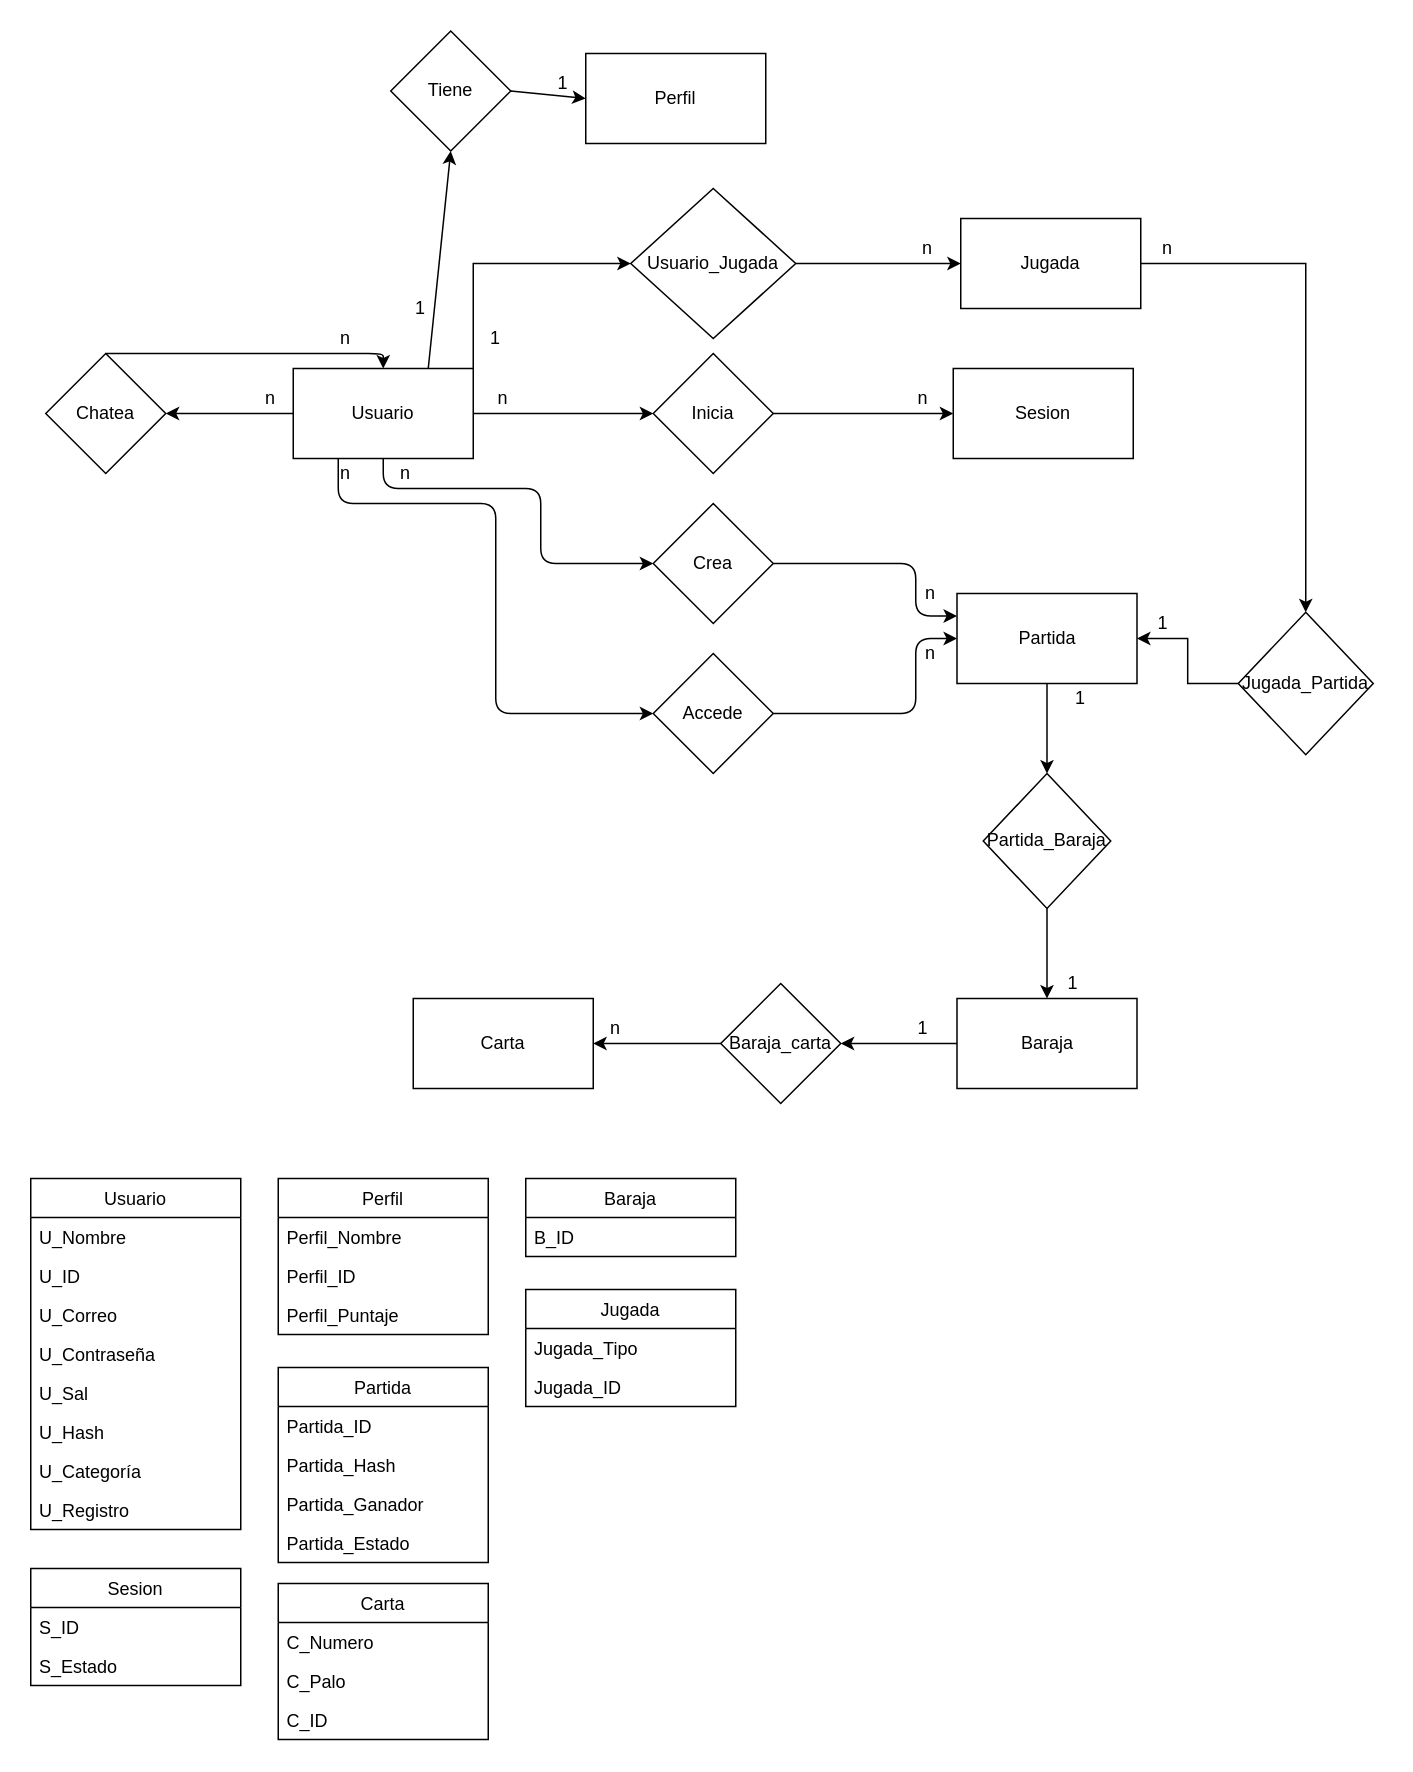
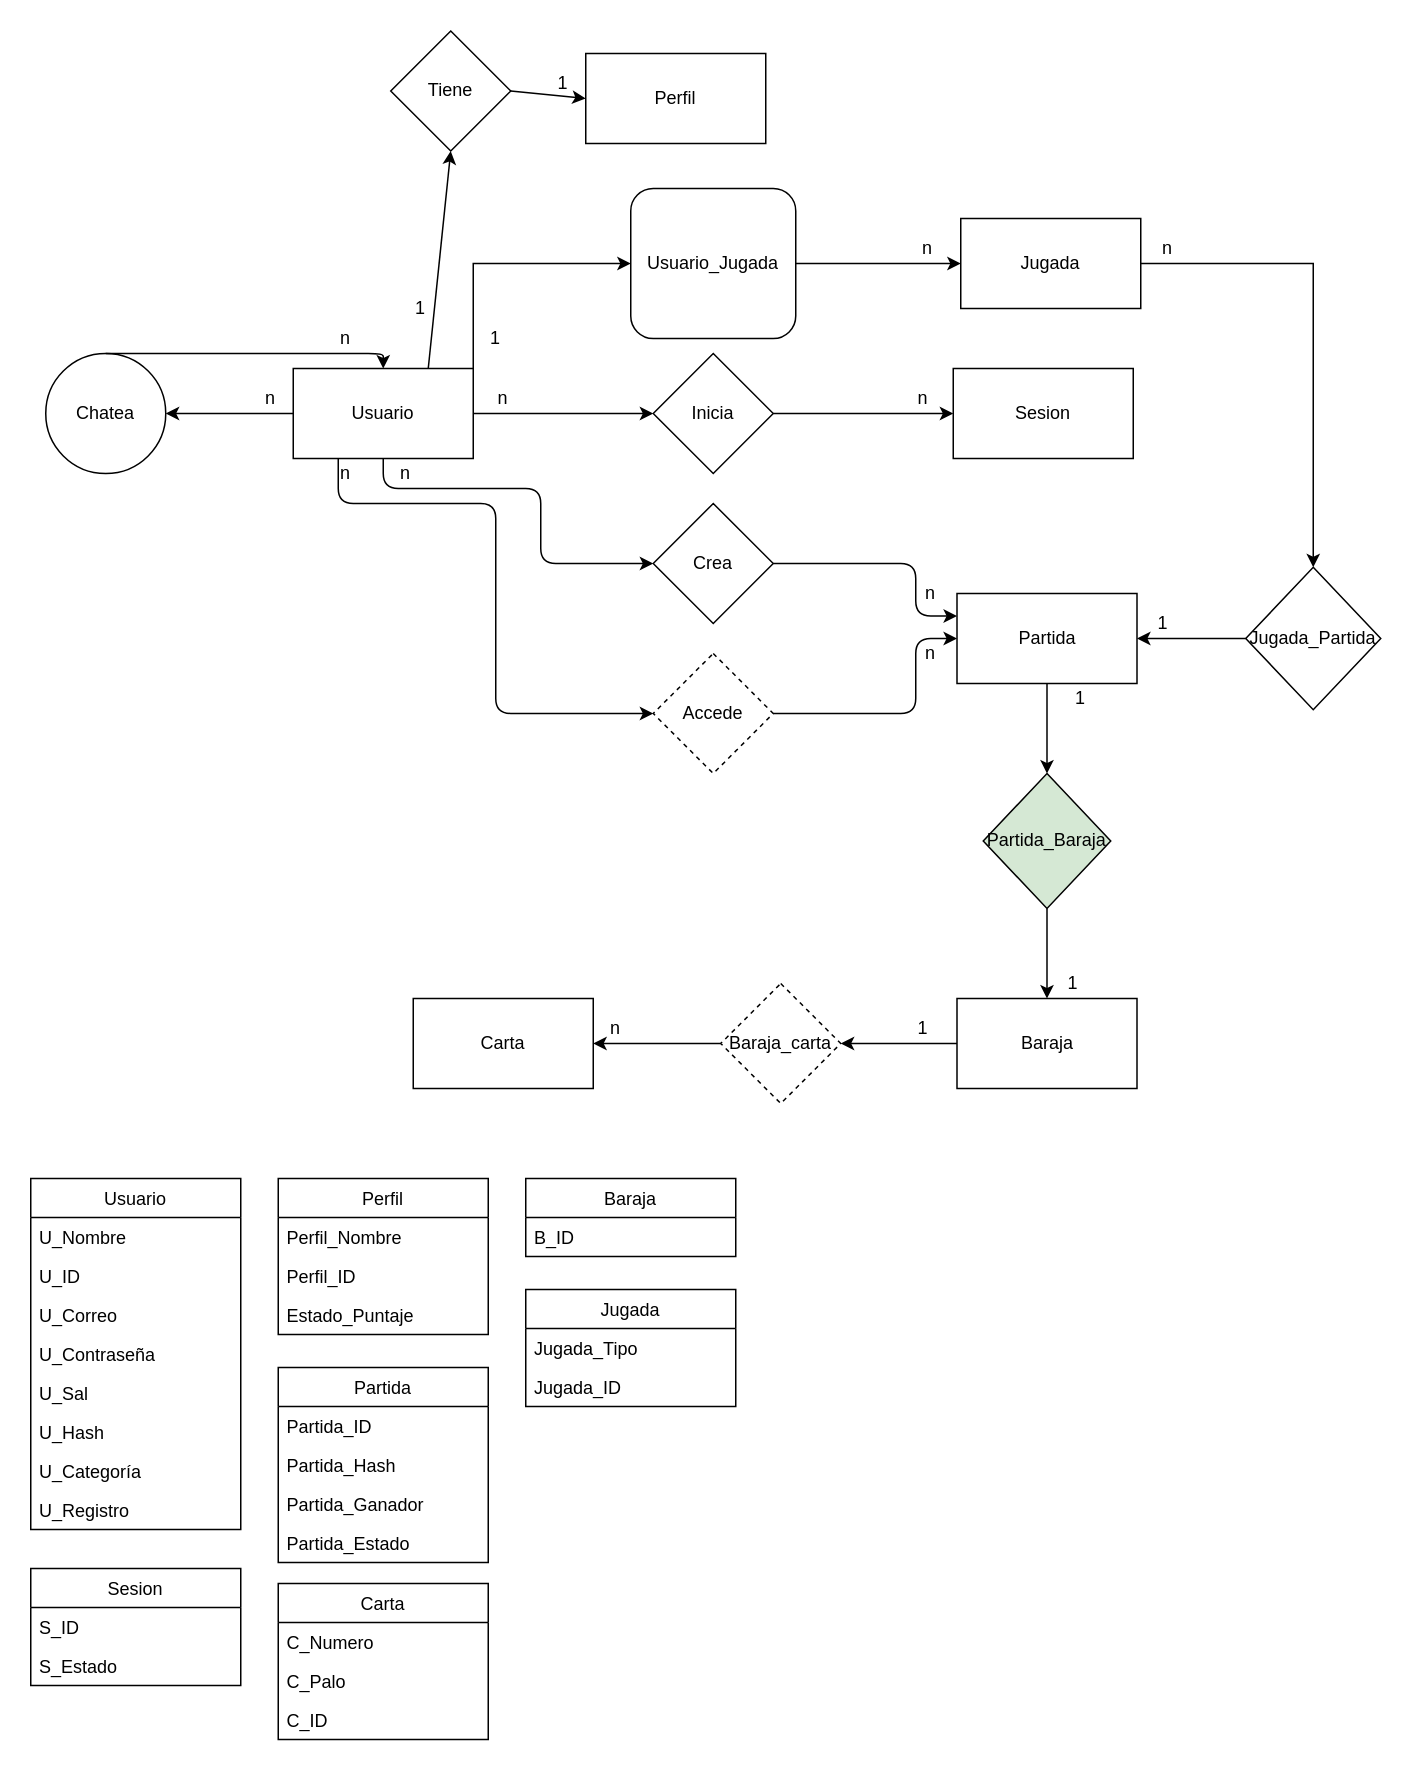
- <mxCell id="69" value="Usuario_Jugada" style="rhombus;whiteSpace=wrap;html=1;" parent="1" vertex="1"><mxGeometry x="420" y="125" width="110" height="100" as="geometry" /></mxCell>
+ <mxCell id="69" value="Usuario_Jugada" style="whiteSpace=wrap;html=1;rounded=1;" parent="1" vertex="1"><mxGeometry x="420" y="125" width="110" height="100" as="geometry" /></mxCell>
- <mxCell id="9" value="Chatea" style="rhombus;whiteSpace=wrap;html=1;" parent="1" vertex="1"><mxGeometry x="30" y="235" width="80" height="80" as="geometry" /></mxCell>
+ <mxCell id="9" value="Chatea" style="ellipse;whiteSpace=wrap;html=1;" parent="1" vertex="1"><mxGeometry x="30" y="235" width="80" height="80" as="geometry" /></mxCell>
- <mxCell id="71" value="Jugada_Partida" style="rhombus;whiteSpace=wrap;html=1;" parent="1" vertex="1"><mxGeometry x="825" y="407.5" width="90" height="95" as="geometry" /></mxCell>
+ <mxCell id="71" value="Jugada_Partida" style="rhombus;whiteSpace=wrap;html=1;" parent="1" vertex="1"><mxGeometry x="830" y="377.5" width="90" height="95" as="geometry" /></mxCell>
- <mxCell id="15" value="Accede" style="rhombus;whiteSpace=wrap;html=1;" parent="1" vertex="1"><mxGeometry x="435" y="435" width="80" height="80" as="geometry" /></mxCell>
+ <mxCell id="15" value="Accede" style="rhombus;whiteSpace=wrap;html=1;dashed=1;" parent="1" vertex="1"><mxGeometry x="435" y="435" width="80" height="80" as="geometry" /></mxCell>
- <mxCell id="26" value="Partida_Baraja" style="rhombus;whiteSpace=wrap;html=1;" parent="1" vertex="1"><mxGeometry x="655" y="515" width="85" height="90" as="geometry" /></mxCell>
+ <mxCell id="26" value="Partida_Baraja" style="rhombus;whiteSpace=wrap;html=1;fillColor=#d5e8d4;" parent="1" vertex="1"><mxGeometry x="655" y="515" width="85" height="90" as="geometry" /></mxCell>
- <mxCell id="31" value="Baraja_carta" style="rhombus;whiteSpace=wrap;html=1;" parent="1" vertex="1"><mxGeometry x="480" y="655" width="80" height="80" as="geometry" /></mxCell>
+ <mxCell id="31" value="Baraja_carta" style="rhombus;whiteSpace=wrap;html=1;dashed=1;" parent="1" vertex="1"><mxGeometry x="480" y="655" width="80" height="80" as="geometry" /></mxCell>
- <mxCell id="59" value="Perfil_Puntaje" style="text;strokeColor=none;fillColor=none;align=left;verticalAlign=top;spacingLeft=4;spacingRight=4;overflow=hidden;rotatable=0;points=[[0,0.5],[1,0.5]];portConstraint=eastwest;" parent="56" vertex="1"><mxGeometry y="78" width="140" height="26" as="geometry" /></mxCell>
+ <mxCell id="59" value="Estado_Puntaje" style="text;strokeColor=none;fillColor=none;align=left;verticalAlign=top;spacingLeft=4;spacingRight=4;overflow=hidden;rotatable=0;points=[[0,0.5],[1,0.5]];portConstraint=eastwest;" parent="56" vertex="1"><mxGeometry y="78" width="140" height="26" as="geometry" /></mxCell>
